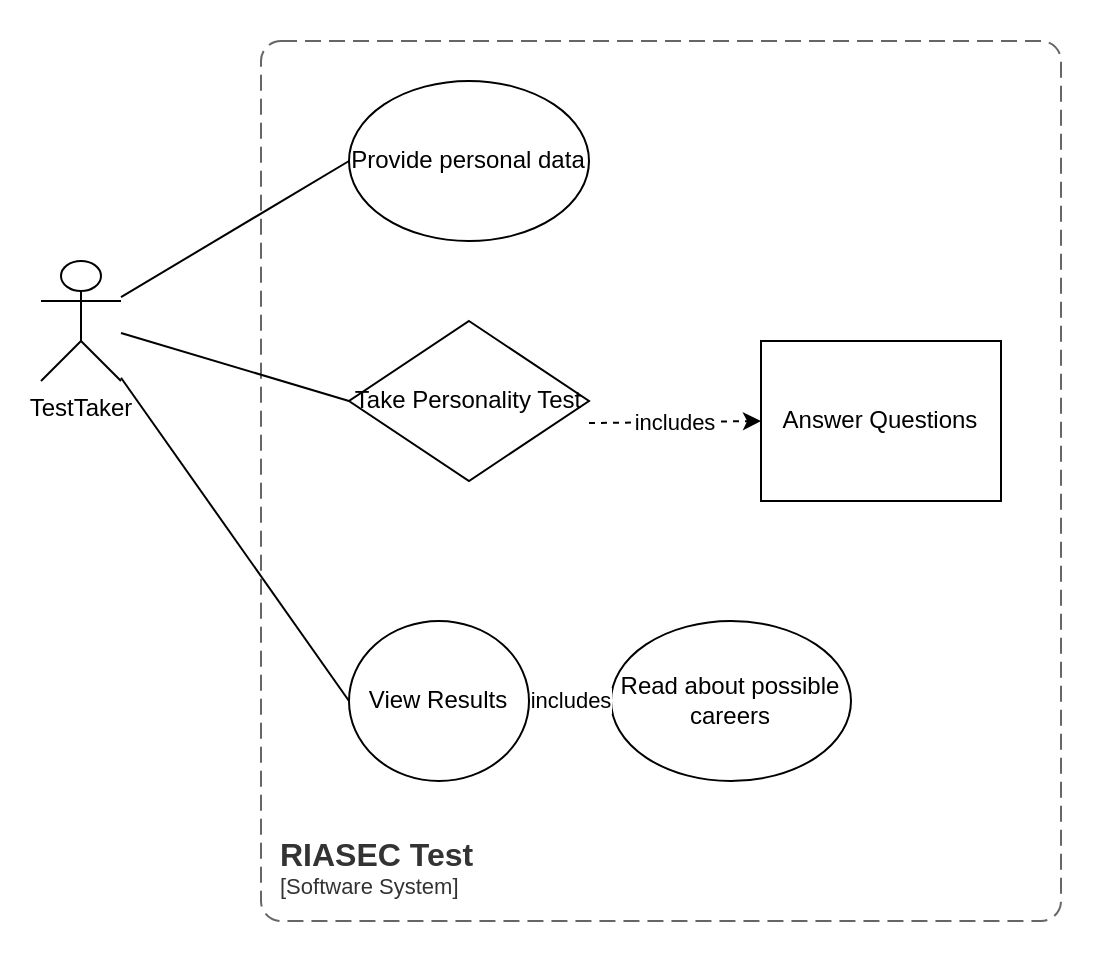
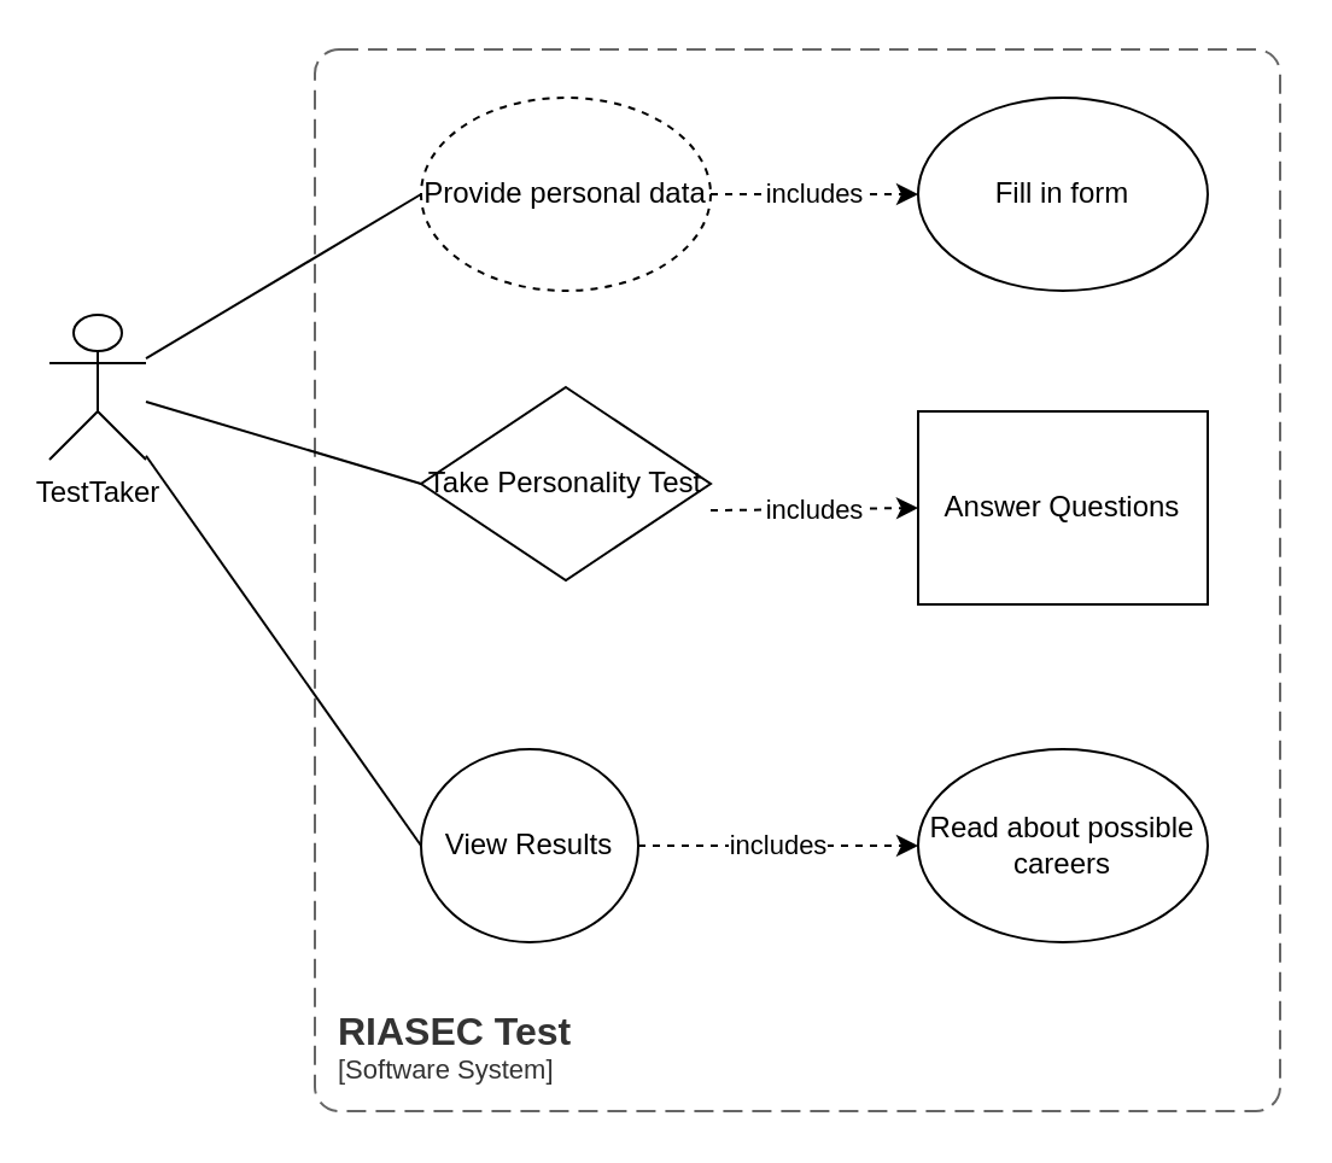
- <mxCell id="12" value="Provide personal data" style="ellipse;whiteSpace=wrap;html=1;" vertex="1" parent="1"><mxGeometry x="174" y="40" width="120" height="80" as="geometry" /></mxCell>
+ <mxCell id="12" value="Provide personal data" style="ellipse;whiteSpace=wrap;html=1;dashed=1;" vertex="1" parent="1"><mxGeometry x="174" y="40" width="120" height="80" as="geometry" /></mxCell>
+ <mxCell id="15" value="includes" style="endArrow=classic;html=1;rounded=0;dashed=1;entryX=0;entryY=0.5;entryDx=0;entryDy=0;exitX=1;exitY=0.5;exitDx=0;exitDy=0;" edge="1" parent="1" source="12" target="14"><mxGeometry width="50" height="50" relative="1" as="geometry"><mxPoint x="297" y="121" as="sourcePoint" /><mxPoint x="393" y="120" as="targetPoint" /><mxPoint as="offset" /></mxGeometry></mxCell>
+ <mxCell id="14" value="Fill in form" style="ellipse;whiteSpace=wrap;html=1;" vertex="1" parent="1"><mxGeometry x="380" y="40" width="120" height="80" as="geometry" /></mxCell>
- <mxCell id="10" value="Read about possible careers" style="ellipse;whiteSpace=wrap;html=1;" vertex="1" parent="1"><mxGeometry x="305" y="310" width="120" height="80" as="geometry" /></mxCell>
+ <mxCell id="10" value="Read about possible careers" style="ellipse;whiteSpace=wrap;html=1;" vertex="1" parent="1"><mxGeometry x="380" y="310" width="120" height="80" as="geometry" /></mxCell>
